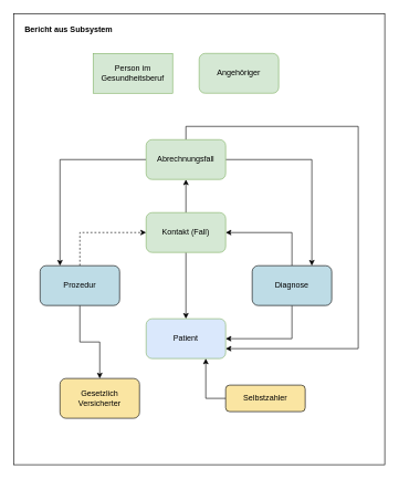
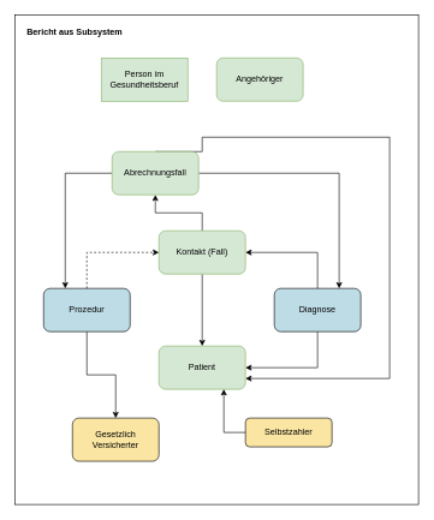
- <mxCell id="16" value="Abrechnungsfall" style="rounded=1;whiteSpace=wrap;html=1;fillColor=#d5e8d4;strokeColor=#82b366;" parent="1" vertex="1"><mxGeometry x="220" y="210" width="120" height="60" as="geometry" /></mxCell>
+ <mxCell id="16" value="Abrechnungsfall" style="rounded=1;whiteSpace=wrap;html=1;fillColor=#d5e8d4;strokeColor=#82b366;" parent="1" vertex="1"><mxGeometry x="155" y="210" width="120" height="60" as="geometry" /></mxCell>
- <mxCell id="17" value="Patient" style="rounded=1;whiteSpace=wrap;html=1;fillColor=#dae8fc;strokeColor=#82b366;" parent="1" vertex="1"><mxGeometry x="220" y="480" width="120" height="60" as="geometry" /></mxCell>
+ <mxCell id="17" value="Patient" style="rounded=1;whiteSpace=wrap;html=1;fillColor=#d5e8d4;strokeColor=#82b366;" parent="1" vertex="1"><mxGeometry x="220" y="480" width="120" height="60" as="geometry" /></mxCell>
- <mxCell id="18" value="Gesetzlich Versicherter" style="rounded=1;whiteSpace=wrap;html=1;fillColor=#FAE5A2;" parent="1" vertex="1"><mxGeometry x="90" y="570" width="120" height="60" as="geometry" /></mxCell>
+ <mxCell id="18" value="Gesetzlich Versicherter" style="rounded=1;whiteSpace=wrap;html=1;fillColor=#FAE5A2;" parent="1" vertex="1"><mxGeometry x="100" y="580" width="120" height="60" as="geometry" /></mxCell>
